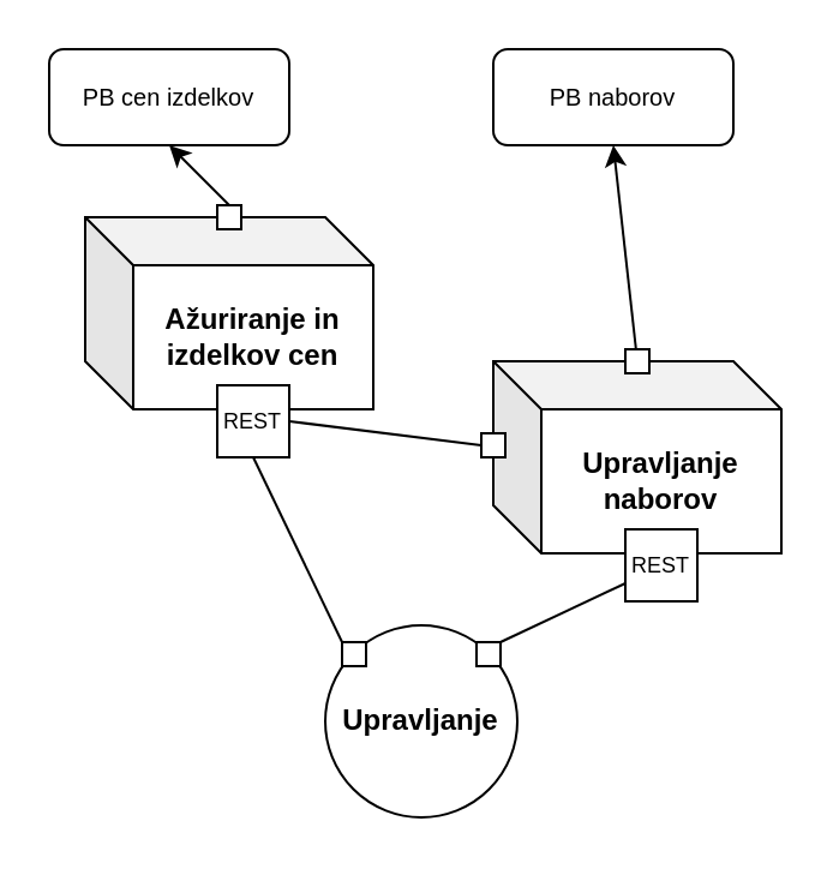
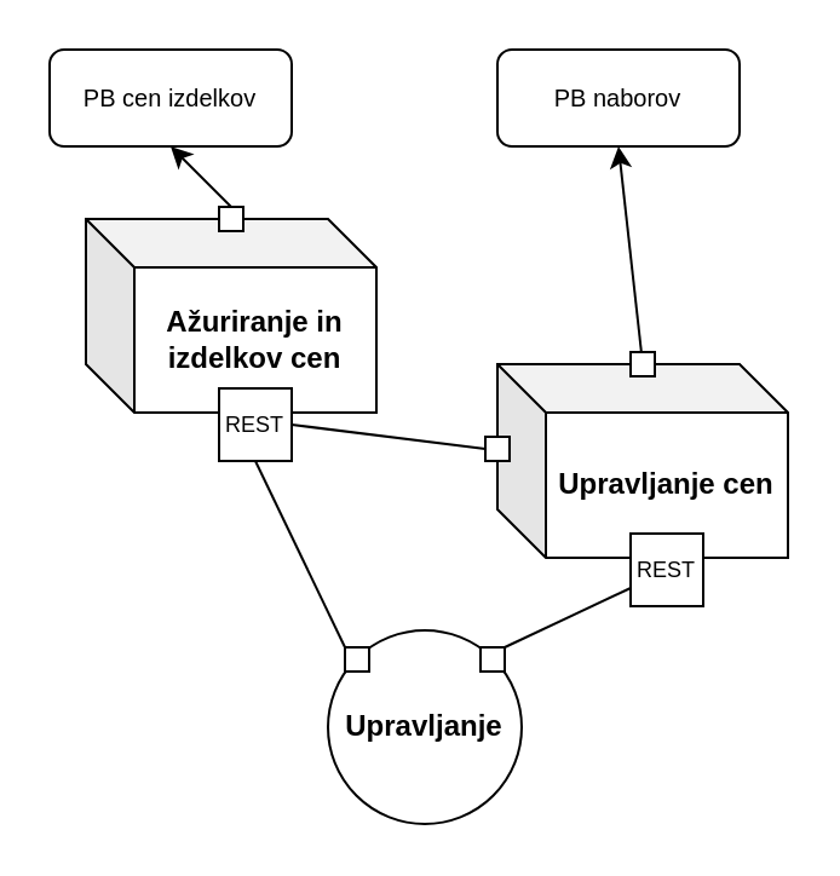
- <mxCell id="3" value="&lt;b&gt;&lt;font style=&quot;font-size: 12px;&quot;&gt;Upravljanje naborov&lt;br&gt;&lt;/font&gt;&lt;/b&gt;" style="shape=cube;whiteSpace=wrap;html=1;boundedLbl=1;backgroundOutline=1;darkOpacity=0.05;darkOpacity2=0.1;fontSize=10;" parent="1" vertex="1"><mxGeometry x="205" y="150" width="120" height="80" as="geometry" /></mxCell>
+ <mxCell id="3" value="&lt;b&gt;&lt;font style=&quot;font-size: 12px;&quot;&gt;Upravljanje cen&lt;br&gt;&lt;/font&gt;&lt;/b&gt;" style="shape=cube;whiteSpace=wrap;html=1;boundedLbl=1;backgroundOutline=1;darkOpacity=0.05;darkOpacity2=0.1;fontSize=10;" parent="1" vertex="1"><mxGeometry x="205" y="150" width="120" height="80" as="geometry" /></mxCell>
